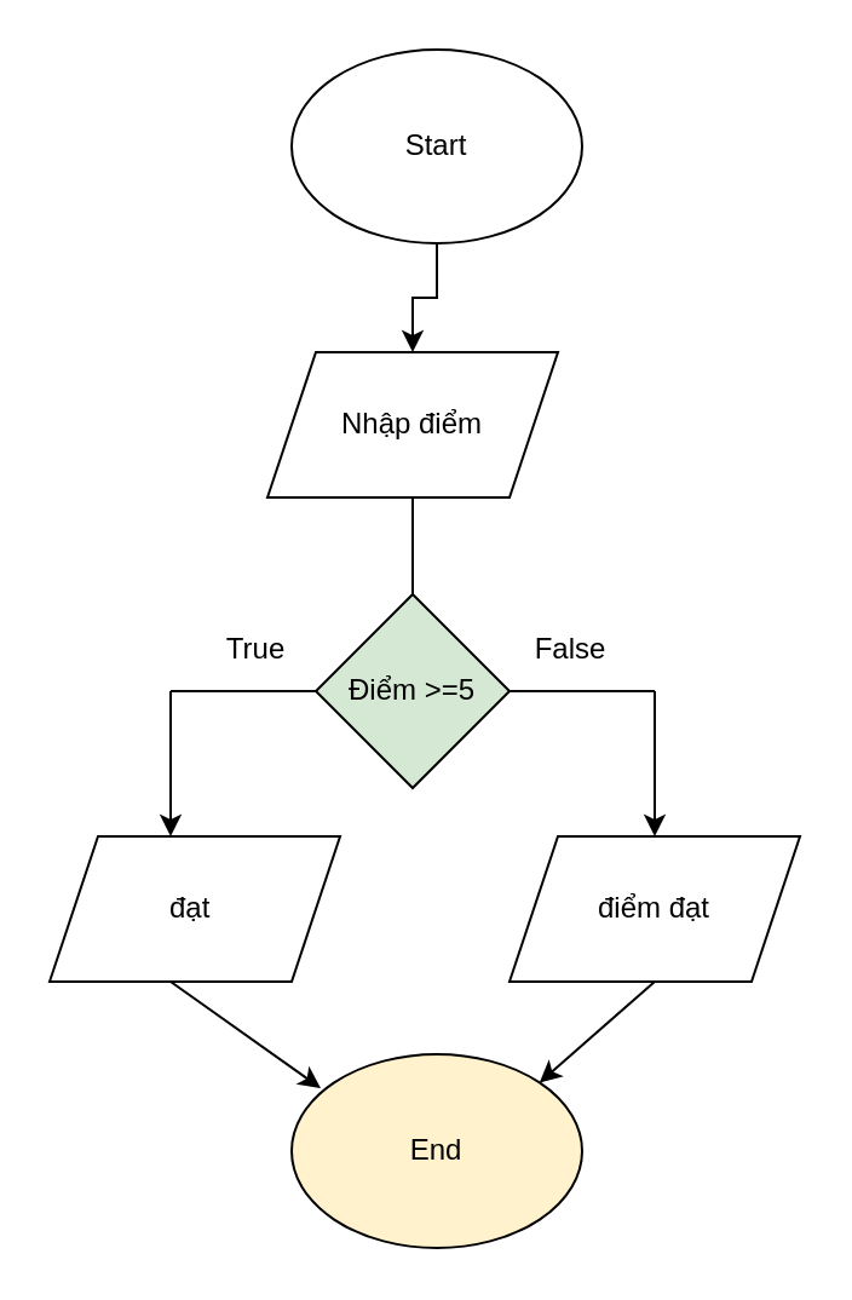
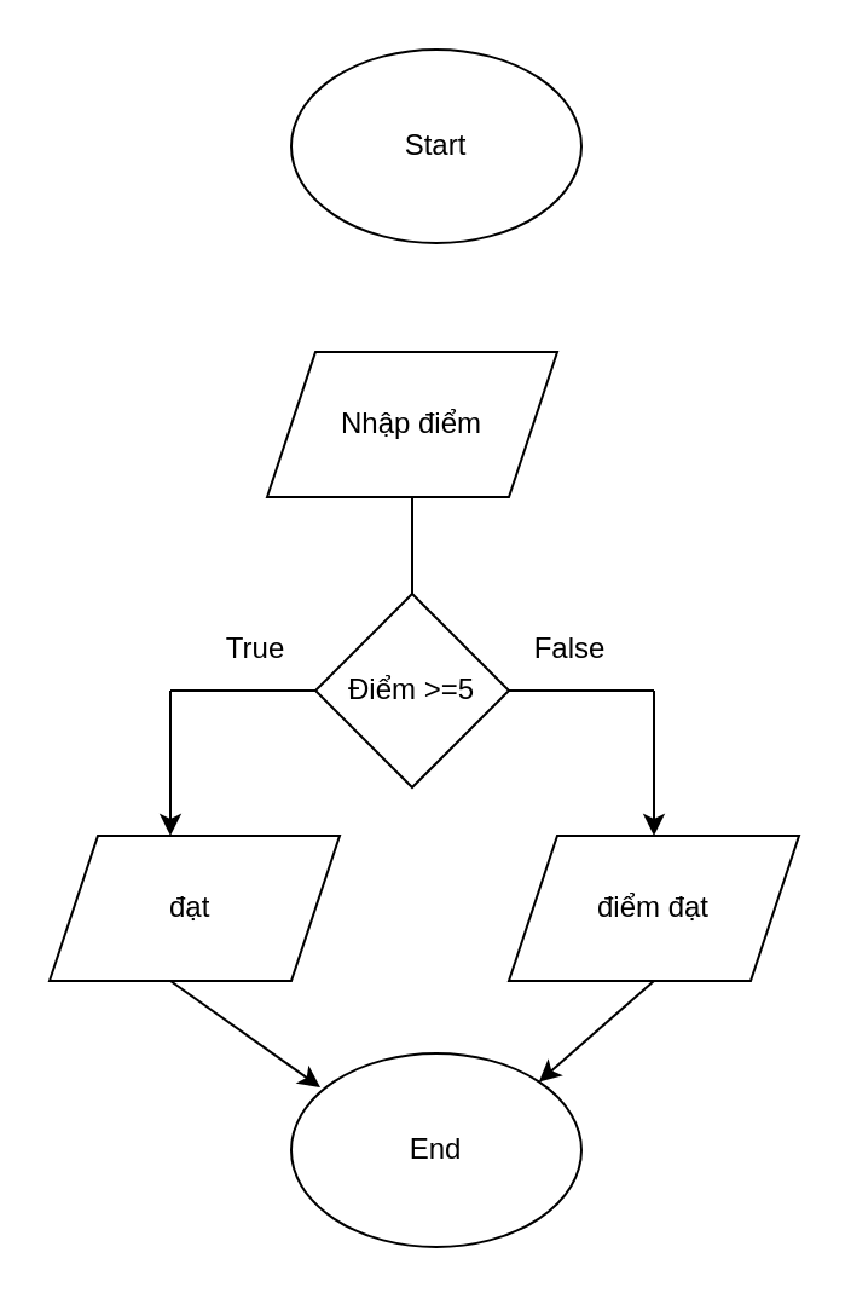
- <mxCell id="2" value="" style="edgeStyle=orthogonalEdgeStyle;rounded=0;orthogonalLoop=1;jettySize=auto;html=1;" parent="1" source="3" target="5" edge="1"><mxGeometry relative="1" as="geometry" /></mxCell>
- <mxCell id="6" value="Điểm &amp;gt;=5" style="rhombus;whiteSpace=wrap;html=1;fillColor=#d5e8d4;" parent="1" vertex="1"><mxGeometry x="130" y="245" width="80" height="80" as="geometry" /></mxCell>
+ <mxCell id="6" value="Điểm &amp;gt;=5" style="rhombus;whiteSpace=wrap;html=1;" parent="1" vertex="1"><mxGeometry x="130" y="245" width="80" height="80" as="geometry" /></mxCell>
- <mxCell id="13" value="End" style="ellipse;whiteSpace=wrap;html=1;fillColor=#fff2cc;" parent="1" vertex="1"><mxGeometry x="120" y="435" width="120" height="80" as="geometry" /></mxCell>
+ <mxCell id="13" value="End" style="ellipse;whiteSpace=wrap;html=1;" parent="1" vertex="1"><mxGeometry x="120" y="435" width="120" height="80" as="geometry" /></mxCell>
